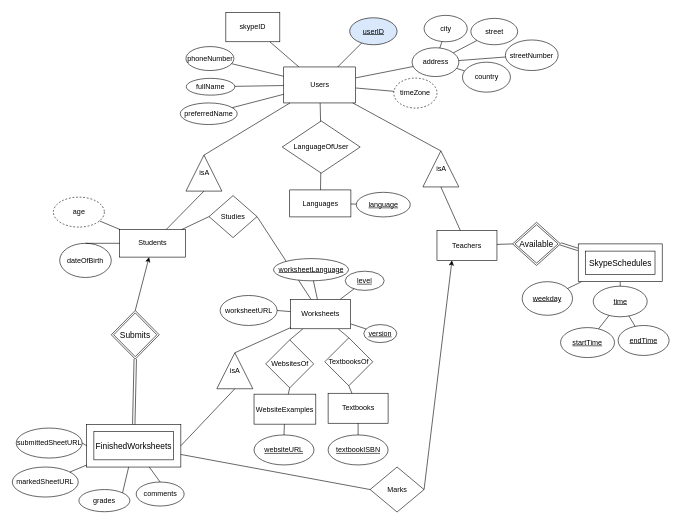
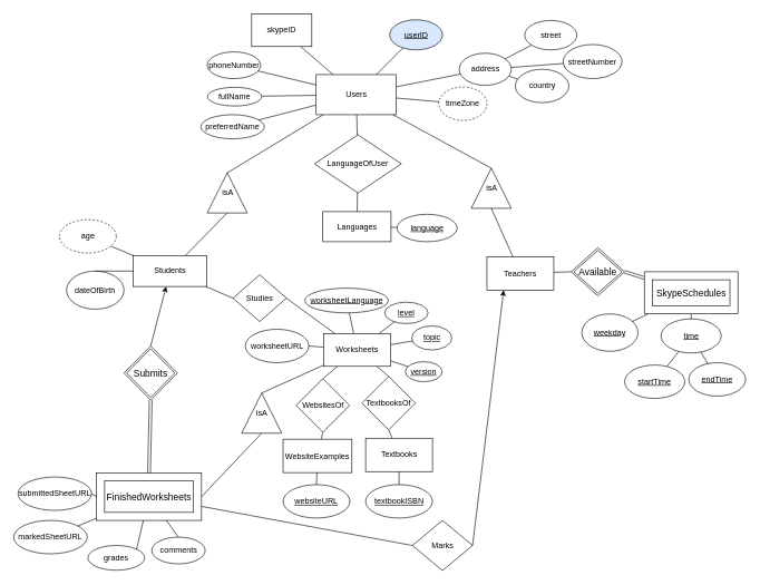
- <mxCell id="38" value="city" style="ellipse;whiteSpace=wrap;html=1;strokeColor=#000000;" parent="1" vertex="1"><mxGeometry x="706.5" y="25" width="72" height="44" as="geometry" /></mxCell>
- <mxCell id="41" value="" style="endArrow=none;html=1;" parent="1" source="38" target="42" edge="1"><mxGeometry width="50" height="50" relative="1" as="geometry"><mxPoint x="880.5" y="584.5" as="sourcePoint" /><mxPoint x="930.5" y="534.5" as="targetPoint" /></mxGeometry></mxCell>
- <mxCell id="6" value="Studies" style="rhombus;whiteSpace=wrap;html=1;strokeColor=#000000;" parent="1" vertex="1"><mxGeometry x="348" y="325.5" width="80" height="70" as="geometry" /></mxCell>
+ <mxCell id="6" value="Studies" style="rhombus;whiteSpace=wrap;html=1;strokeColor=#000000;" parent="1" vertex="1"><mxGeometry x="348" y="410.5" width="80" height="70" as="geometry" /></mxCell>
+ <mxCell id="79" value="&lt;u&gt;topic&lt;/u&gt;" style="ellipse;whiteSpace=wrap;html=1;" parent="1" vertex="1"><mxGeometry x="615.5" y="487" width="60" height="36" as="geometry" /></mxCell>
+ <mxCell id="80" value="" style="endArrow=none;html=1;" parent="1" source="96" target="79" edge="1"><mxGeometry width="50" height="50" relative="1" as="geometry"><mxPoint x="591" y="513.813" as="sourcePoint" /><mxPoint x="533.169" y="502" as="targetPoint" /></mxGeometry></mxCell>
